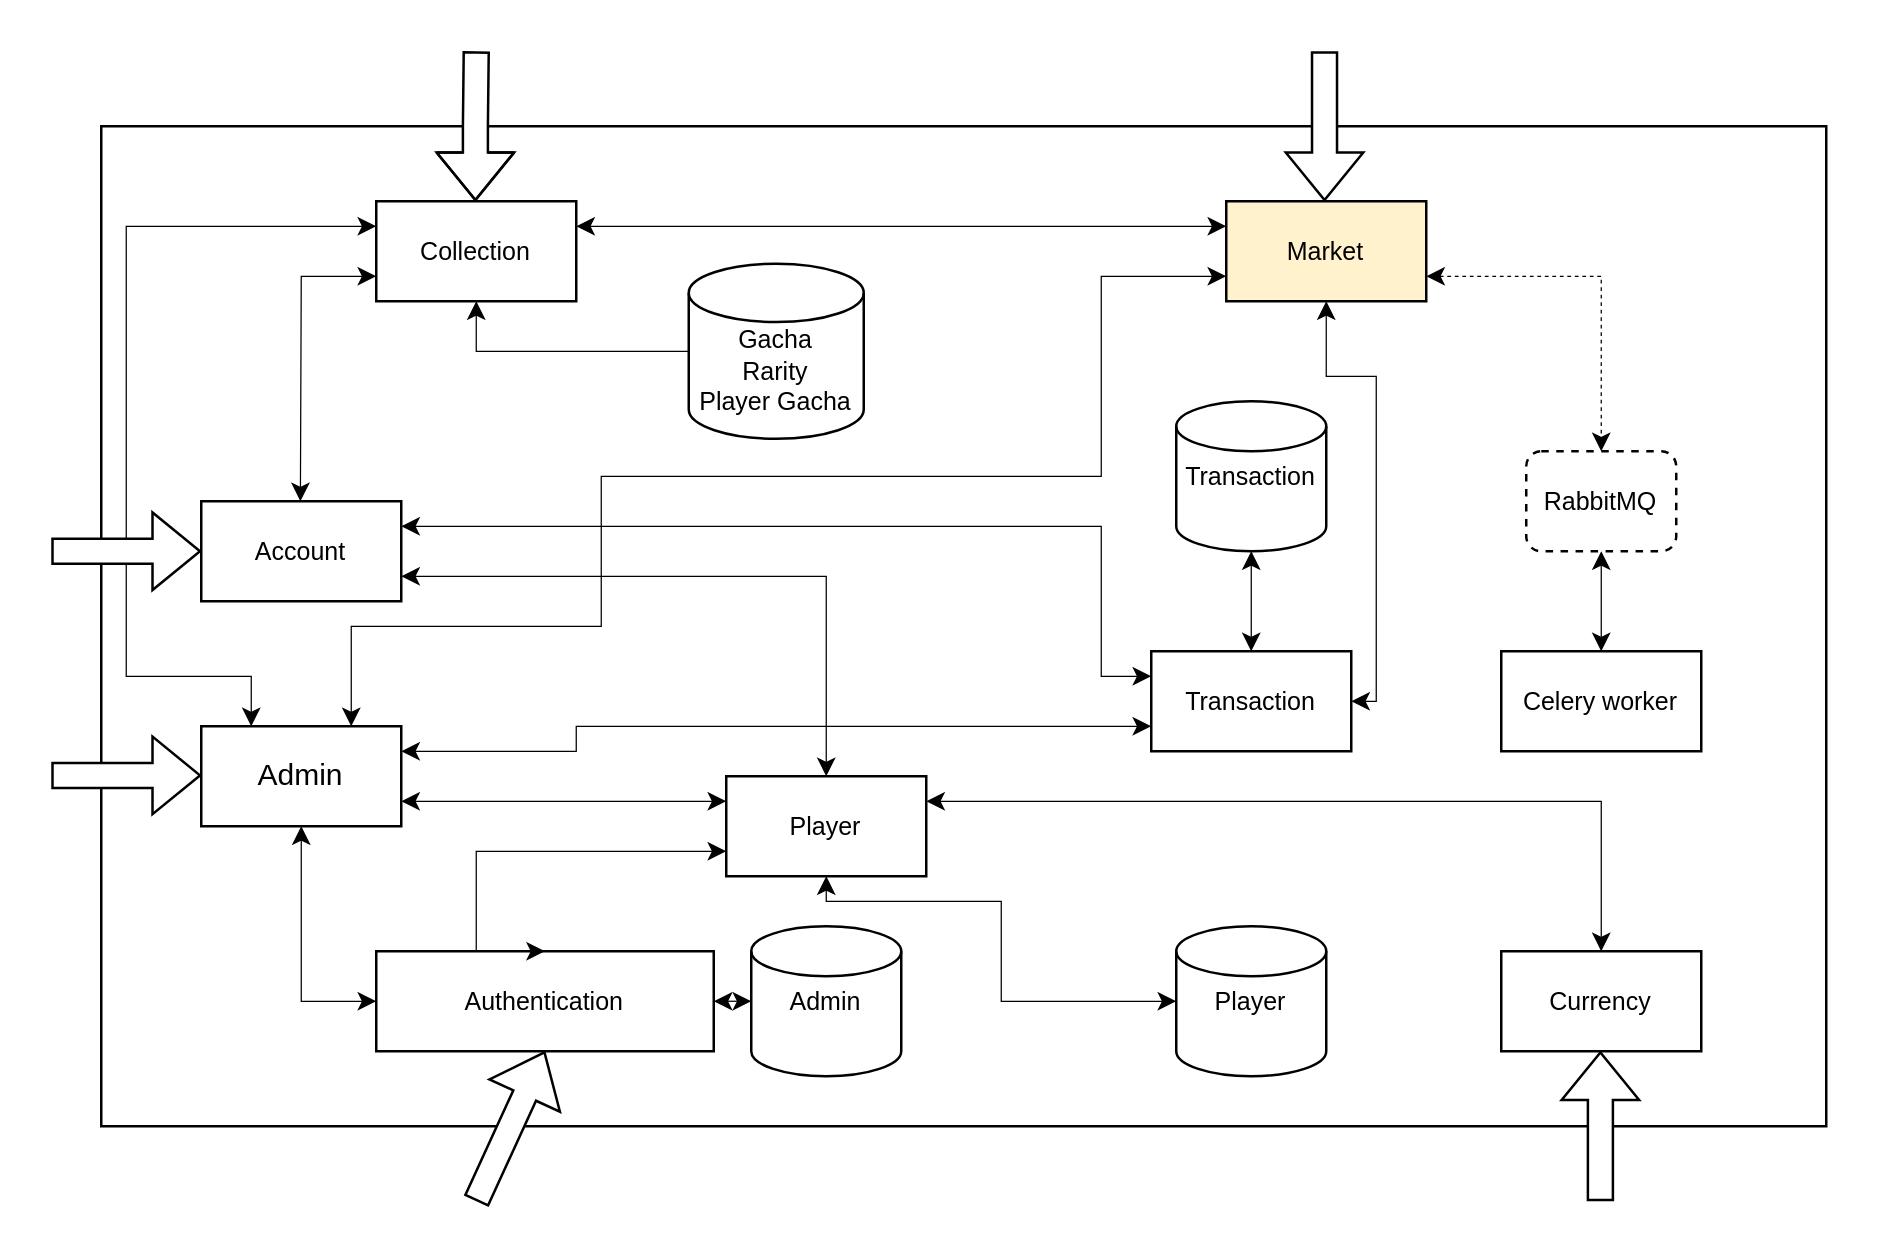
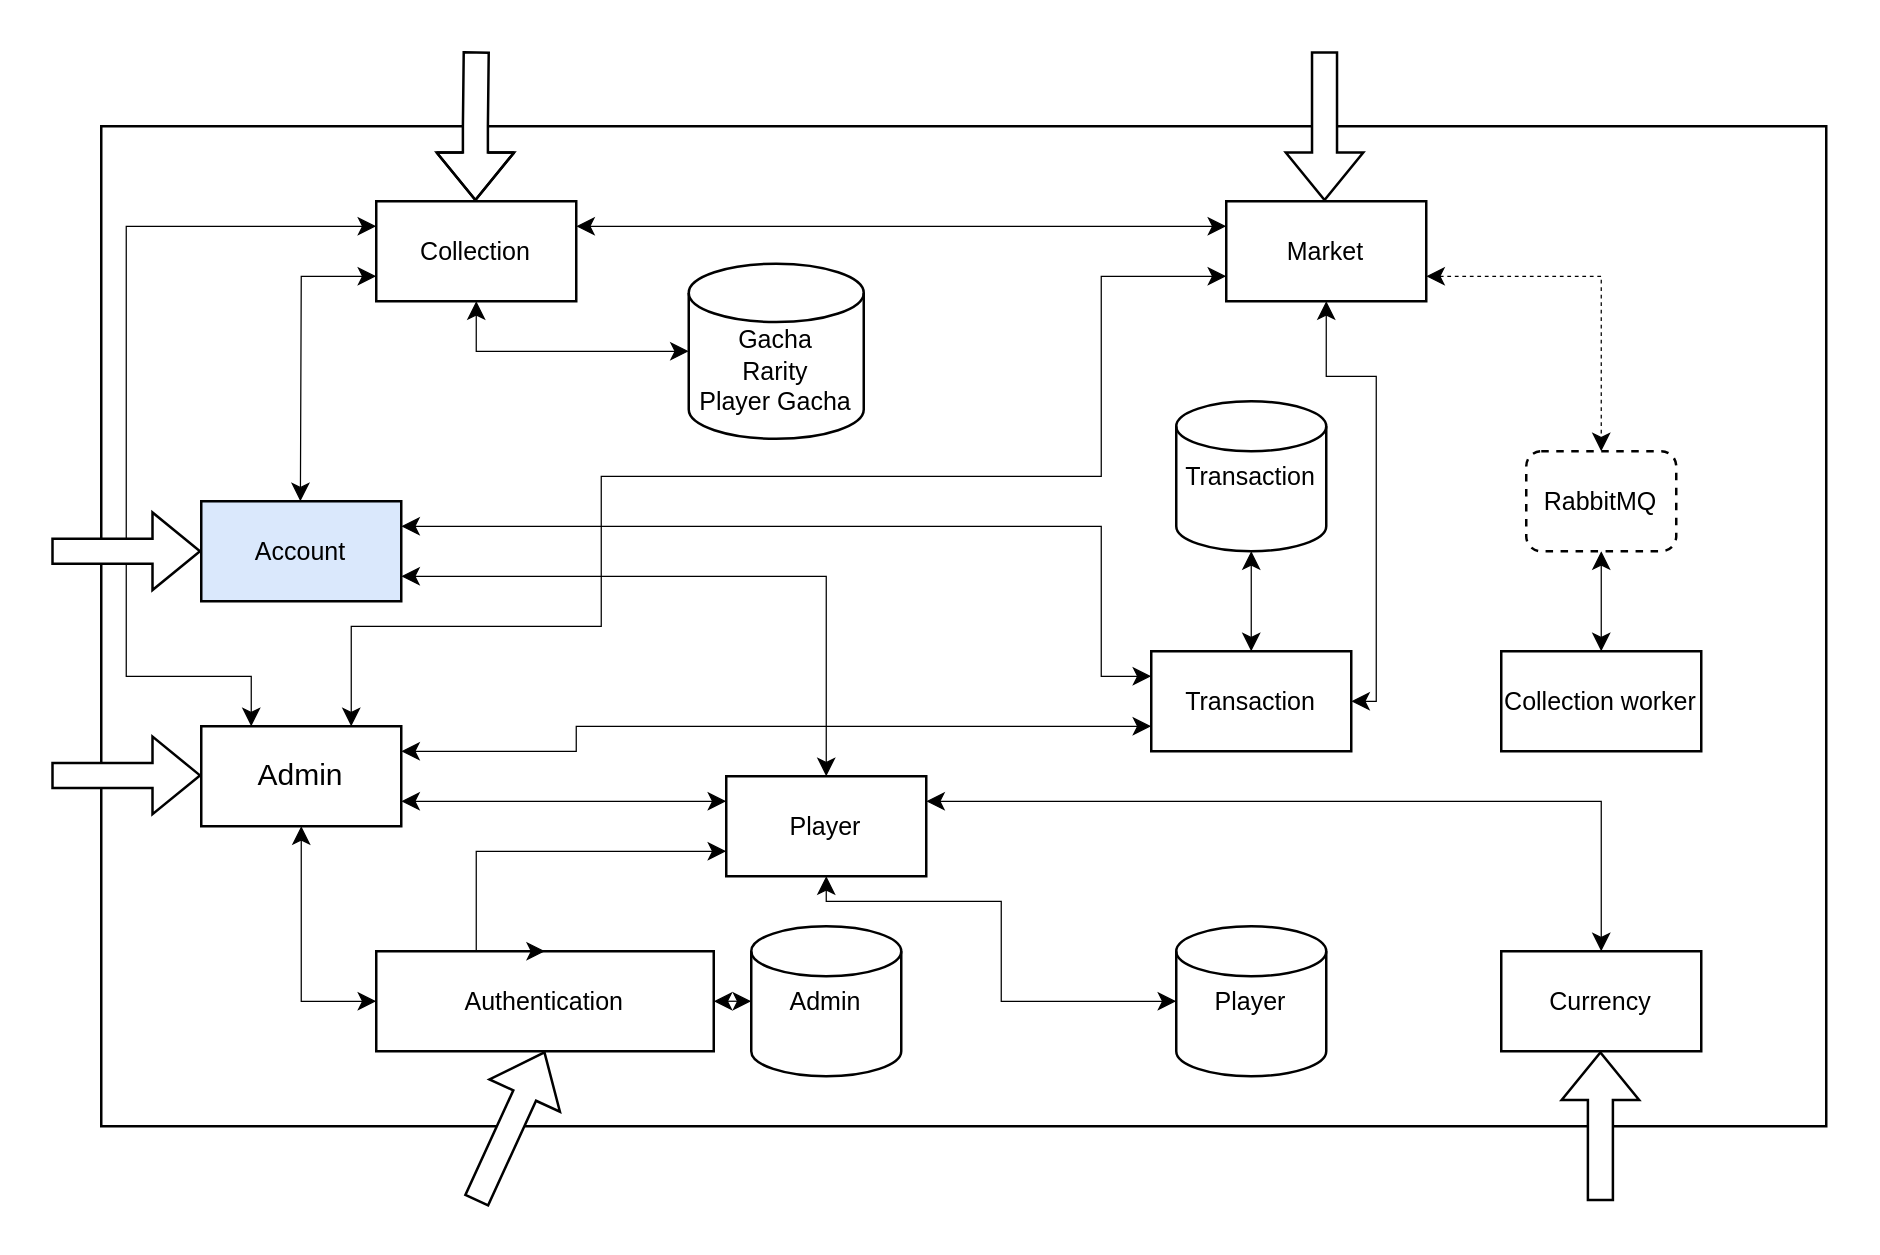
- <mxCell id="5" value="&lt;font style=&quot;font-size: 10px;&quot;&gt;Market&lt;/font&gt;" style="rounded=0;whiteSpace=wrap;html=1;strokeWidth=1;fillColor=#fff2cc;" parent="1" vertex="1"><mxGeometry x="490" y="80" width="80" height="40" as="geometry" /></mxCell>
+ <mxCell id="5" value="&lt;font style=&quot;font-size: 10px;&quot;&gt;Market&lt;/font&gt;" style="rounded=0;whiteSpace=wrap;html=1;strokeWidth=1;" parent="1" vertex="1"><mxGeometry x="490" y="80" width="80" height="40" as="geometry" /></mxCell>
- <mxCell id="29" value="" style="endArrow=none;startArrow=classic;html=1;rounded=0;exitX=0.5;exitY=1;exitDx=0;exitDy=0;strokeWidth=0.5;edgeStyle=orthogonalEdgeStyle;" parent="1" source="8" target="27" edge="1"><mxGeometry width="50" height="50" relative="1" as="geometry"><mxPoint x="240" y="110" as="sourcePoint" /><mxPoint x="290" y="150" as="targetPoint" /><Array as="points" /></mxGeometry></mxCell>
+ <mxCell id="29" value="" style="endArrow=classic;startArrow=classic;html=1;rounded=0;exitX=0.5;exitY=1;exitDx=0;exitDy=0;strokeWidth=0.5;edgeStyle=orthogonalEdgeStyle;" parent="1" source="8" target="27" edge="1"><mxGeometry width="50" height="50" relative="1" as="geometry"><mxPoint x="240" y="110" as="sourcePoint" /><mxPoint x="290" y="150" as="targetPoint" /><Array as="points" /></mxGeometry></mxCell>
- <mxCell id="26" value="&lt;font style=&quot;font-size: 10px;&quot;&gt;Account&lt;/font&gt;" style="rounded=0;whiteSpace=wrap;html=1;strokeWidth=1;" parent="1" vertex="1"><mxGeometry x="80" y="200" width="80" height="40" as="geometry" /></mxCell>
+ <mxCell id="26" value="&lt;font style=&quot;font-size: 10px;&quot;&gt;Account&lt;/font&gt;" style="rounded=0;whiteSpace=wrap;html=1;strokeWidth=1;fillColor=#dae8fc;" parent="1" vertex="1"><mxGeometry x="80" y="200" width="80" height="40" as="geometry" /></mxCell>
- <mxCell id="3" value="&lt;font style=&quot;font-size: 10px;&quot;&gt;Celery worker&lt;/font&gt;" style="rounded=0;whiteSpace=wrap;html=1;strokeWidth=1;" parent="1" vertex="1"><mxGeometry x="600" y="260" width="80" height="40" as="geometry" /></mxCell>
+ <mxCell id="3" value="&lt;font style=&quot;font-size: 10px;&quot;&gt;Collection worker&lt;/font&gt;" style="rounded=0;whiteSpace=wrap;html=1;strokeWidth=1;" parent="1" vertex="1"><mxGeometry x="600" y="260" width="80" height="40" as="geometry" /></mxCell>
